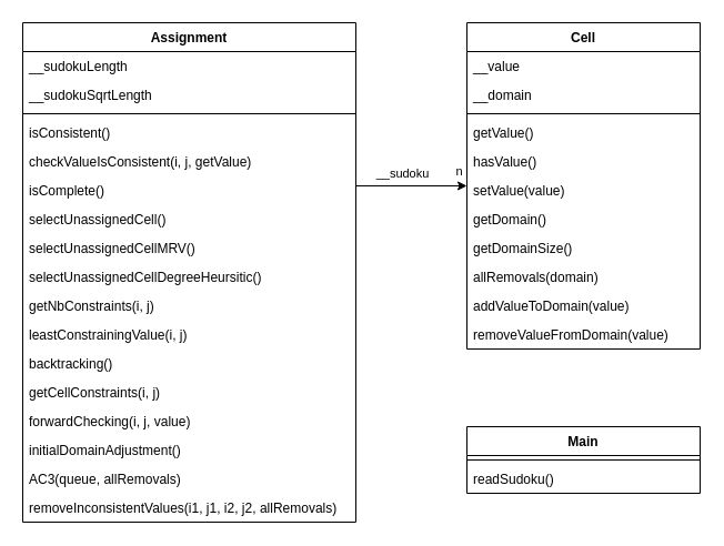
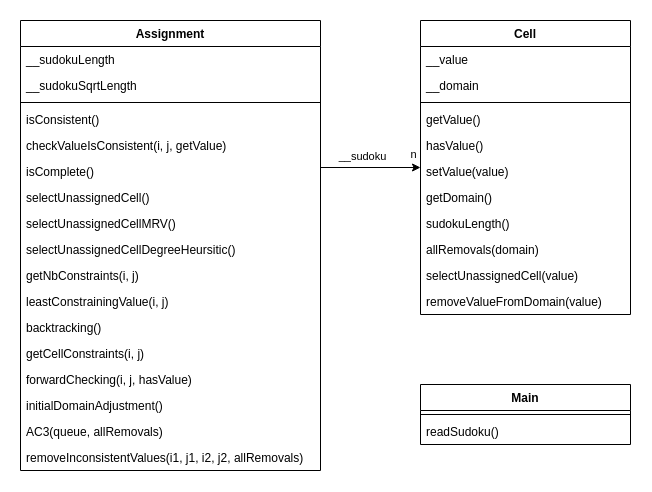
- <mxCell id="28" value="getDomainSize()" style="text;strokeColor=none;fillColor=none;align=left;verticalAlign=top;spacingLeft=4;spacingRight=4;overflow=hidden;rotatable=0;points=[[0,0.5],[1,0.5]];portConstraint=eastwest;fontColor=default;" parent="20" vertex="1"><mxGeometry y="190" width="210" height="26" as="geometry" /></mxCell>
+ <mxCell id="28" value="sudokuLength()" style="text;strokeColor=none;fillColor=none;align=left;verticalAlign=top;spacingLeft=4;spacingRight=4;overflow=hidden;rotatable=0;points=[[0,0.5],[1,0.5]];portConstraint=eastwest;fontColor=default;" parent="20" vertex="1"><mxGeometry y="190" width="210" height="26" as="geometry" /></mxCell>
- <mxCell id="30" value="addValueToDomain(value)" style="text;strokeColor=none;fillColor=none;align=left;verticalAlign=top;spacingLeft=4;spacingRight=4;overflow=hidden;rotatable=0;points=[[0,0.5],[1,0.5]];portConstraint=eastwest;fontColor=default;" parent="20" vertex="1"><mxGeometry y="242" width="210" height="26" as="geometry" /></mxCell>
+ <mxCell id="30" value="selectUnassignedCell(value)" style="text;strokeColor=none;fillColor=none;align=left;verticalAlign=top;spacingLeft=4;spacingRight=4;overflow=hidden;rotatable=0;points=[[0,0.5],[1,0.5]];portConstraint=eastwest;fontColor=default;" parent="20" vertex="1"><mxGeometry y="242" width="210" height="26" as="geometry" /></mxCell>
- <mxCell id="16" value="forwardChecking(i, j, value)" style="text;strokeColor=none;fillColor=none;align=left;verticalAlign=top;spacingLeft=4;spacingRight=4;overflow=hidden;rotatable=0;points=[[0,0.5],[1,0.5]];portConstraint=eastwest;fontColor=default;" parent="2" vertex="1"><mxGeometry y="346" width="300" height="26" as="geometry" /></mxCell>
+ <mxCell id="16" value="forwardChecking(i, j, hasValue)" style="text;strokeColor=none;fillColor=none;align=left;verticalAlign=top;spacingLeft=4;spacingRight=4;overflow=hidden;rotatable=0;points=[[0,0.5],[1,0.5]];portConstraint=eastwest;fontColor=default;" parent="2" vertex="1"><mxGeometry y="346" width="300" height="26" as="geometry" /></mxCell>
